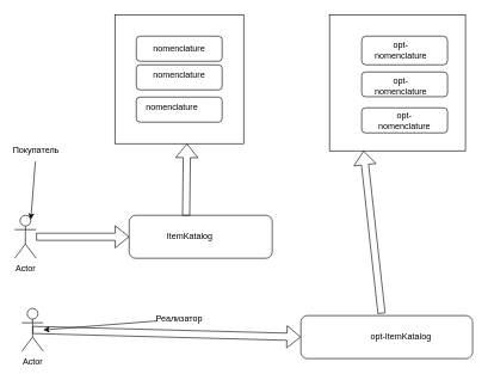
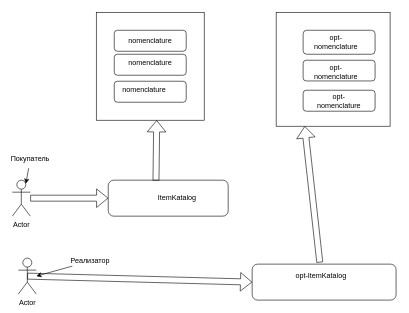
- <mxCell id="29" value="Покупатель" style="text;html=1;strokeColor=none;fillColor=none;align=center;verticalAlign=middle;whiteSpace=wrap;rounded=0;" parent="1" vertex="1"><mxGeometry x="20" y="195" width="60" height="30" as="geometry" /></mxCell>
+ <mxCell id="29" value="Покупатель" style="text;html=1;strokeColor=none;fillColor=none;align=center;verticalAlign=middle;whiteSpace=wrap;rounded=0;" parent="1" vertex="1"><mxGeometry x="20" y="250" width="60" height="30" as="geometry" /></mxCell>
- <mxCell id="4" value="ItemKatalog" style="text;html=1;strokeColor=none;fillColor=none;align=center;verticalAlign=middle;whiteSpace=wrap;rounded=0;" parent="1" vertex="1"><mxGeometry x="230" y="315" width="70" height="30" as="geometry" /></mxCell>
+ <mxCell id="4" value="ItemKatalog" style="text;html=1;strokeColor=none;fillColor=none;align=center;verticalAlign=middle;whiteSpace=wrap;rounded=0;" parent="1" vertex="1"><mxGeometry x="260" y="315" width="70" height="30" as="geometry" /></mxCell>
- <mxCell id="27" value="Реализатор" style="text;html=1;strokeColor=none;fillColor=none;align=center;verticalAlign=middle;whiteSpace=wrap;rounded=0;" parent="1" vertex="1"><mxGeometry x="220" y="430" width="60" height="30" as="geometry" /></mxCell>
+ <mxCell id="27" value="Реализатор" style="text;html=1;strokeColor=none;fillColor=none;align=center;verticalAlign=middle;whiteSpace=wrap;rounded=0;" parent="1" vertex="1"><mxGeometry x="120" y="420" width="60" height="30" as="geometry" /></mxCell>
- <mxCell id="13" value="opt-ItemKatalog" style="text;html=1;strokeColor=none;fillColor=none;align=center;verticalAlign=middle;whiteSpace=wrap;rounded=0;" parent="1" vertex="1"><mxGeometry x="500" y="455" width="120" height="30" as="geometry" /></mxCell>
+ <mxCell id="13" value="opt-ItemKatalog" style="text;html=1;strokeColor=none;fillColor=none;align=center;verticalAlign=middle;whiteSpace=wrap;rounded=0;" parent="1" vertex="1"><mxGeometry x="475" y="445" width="120" height="30" as="geometry" /></mxCell>
